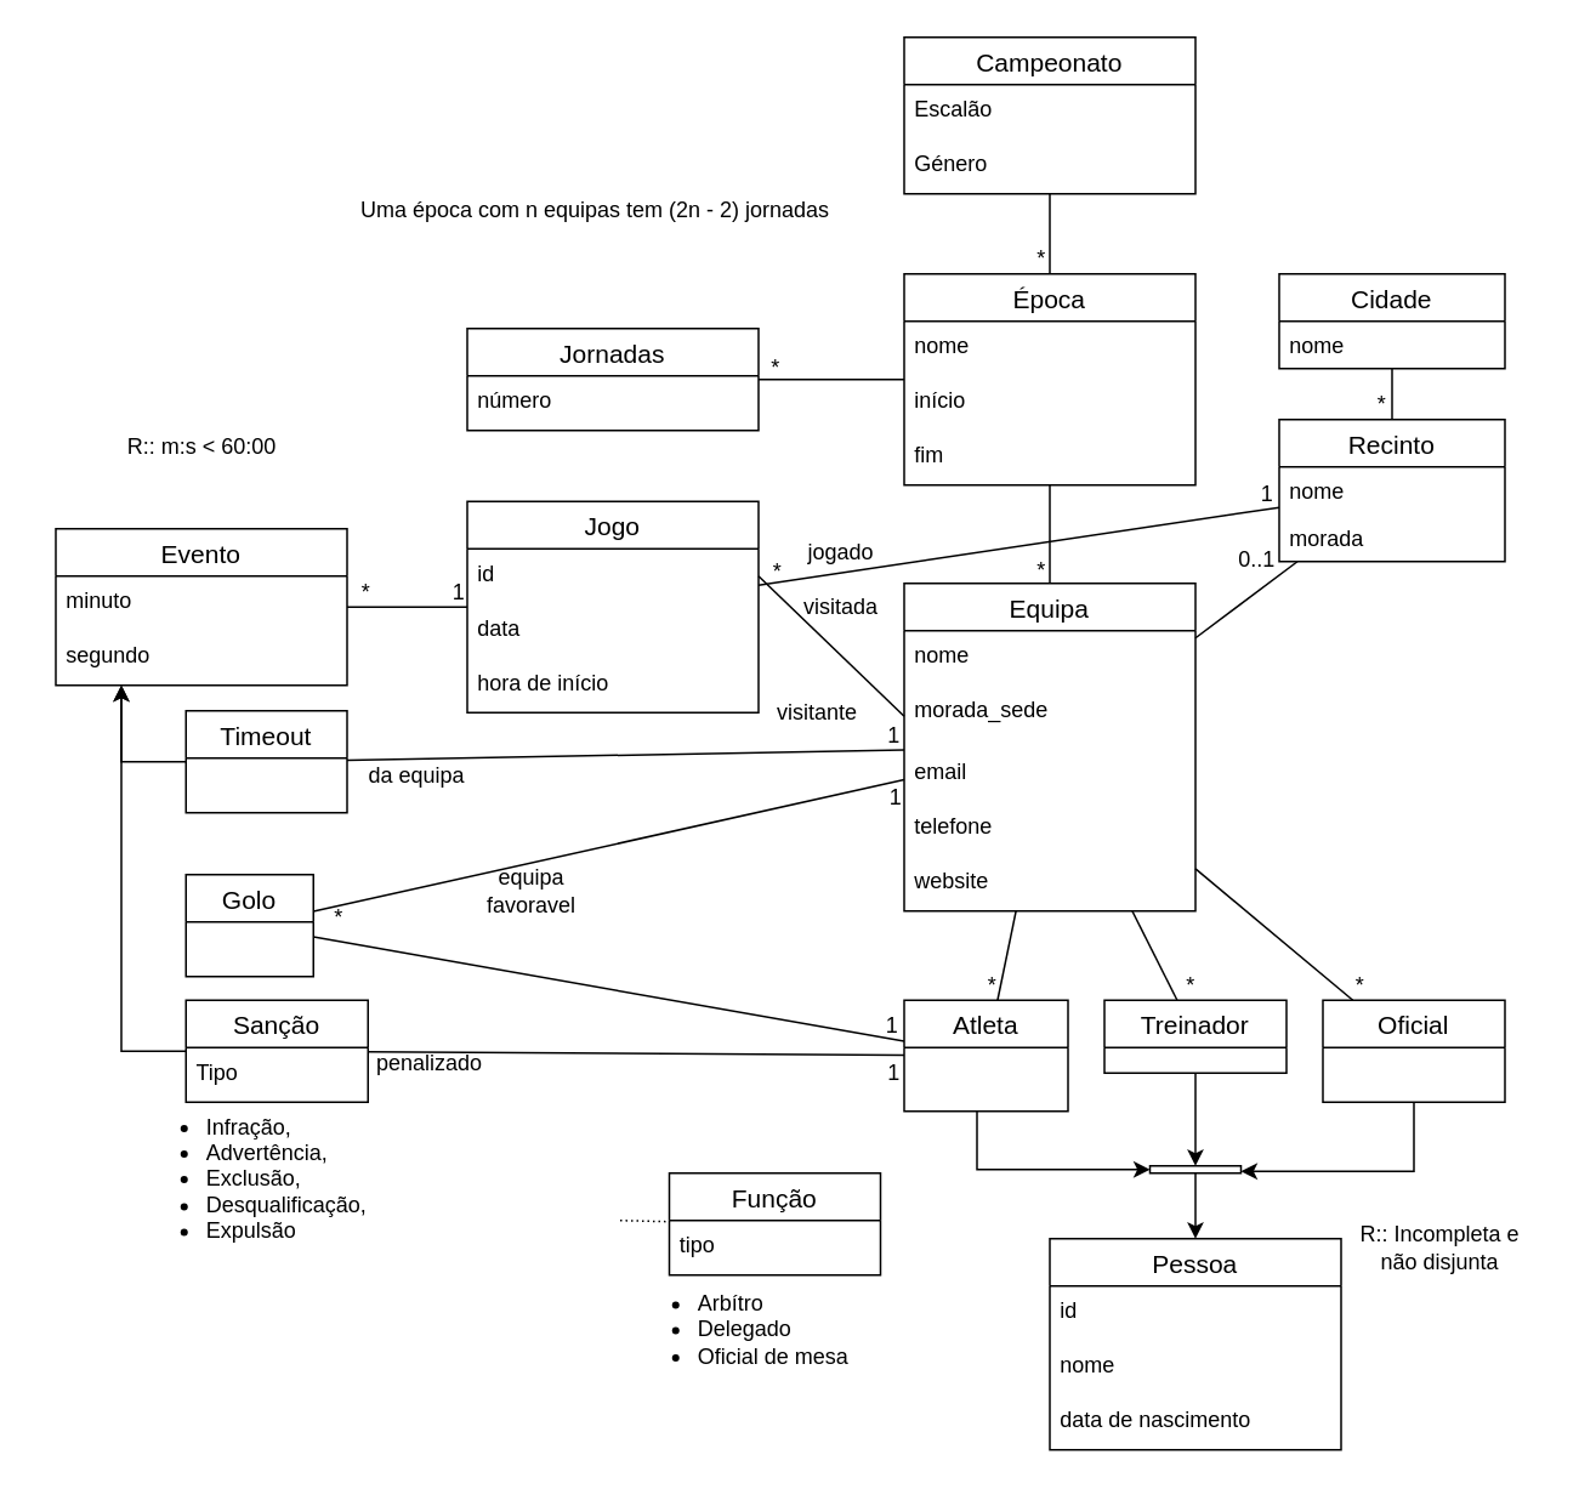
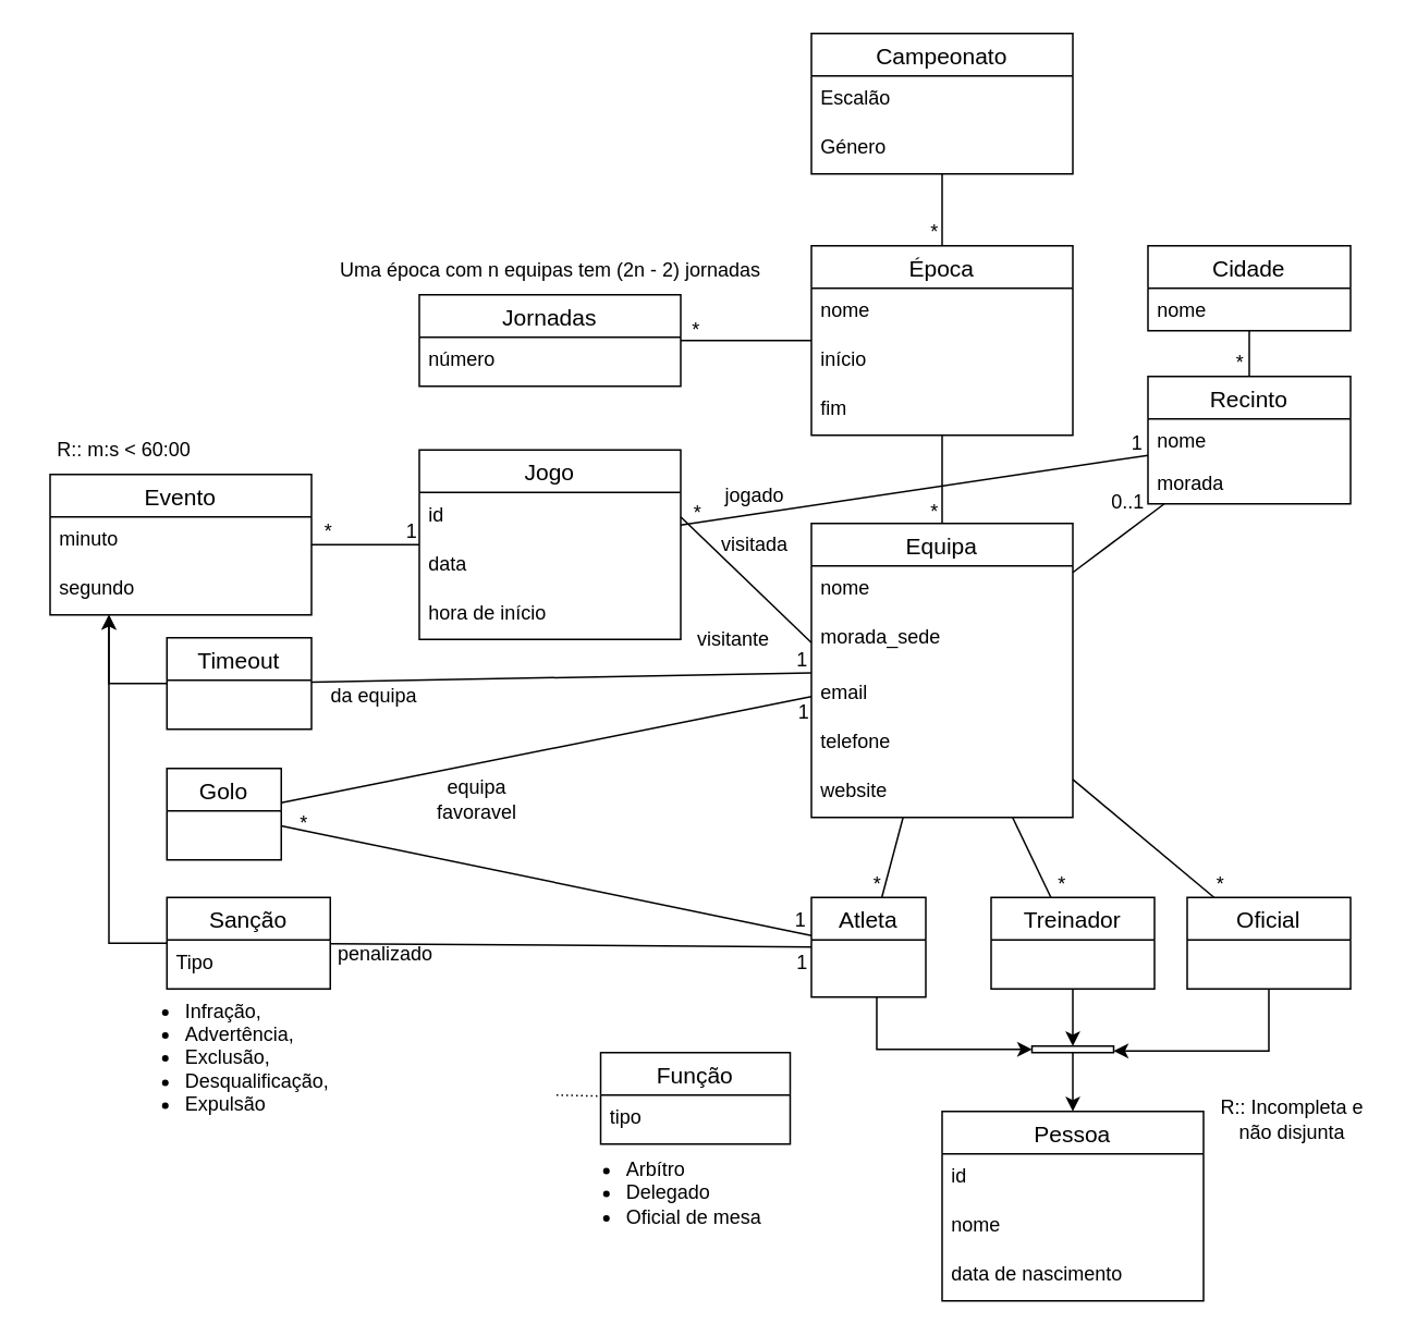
- <mxCell id="74" value="Uma época com n equipas tem (2n - 2) jornadas" style="text;html=1;align=center;verticalAlign=middle;resizable=0;points=[];autosize=1;strokeColor=none;fillColor=none;" parent="1" vertex="1"><mxGeometry x="186" y="100" width="280" height="30" as="geometry" /></mxCell>
+ <mxCell id="74" value="Uma época com n equipas tem (2n - 2) jornadas" style="text;html=1;align=center;verticalAlign=middle;resizable=0;points=[];autosize=1;strokeColor=none;fillColor=none;" parent="1" vertex="1"><mxGeometry x="196" y="150" width="280" height="30" as="geometry" /></mxCell>
- <mxCell id="92" value="R:: m:s &amp;lt; 60:00" style="text;html=1;align=center;verticalAlign=middle;resizable=0;points=[];autosize=1;strokeColor=none;fillColor=none;" vertex="1" parent="1"><mxGeometry x="55" y="230" width="110" height="30" as="geometry" /></mxCell>
+ <mxCell id="92" value="R:: m:s &amp;lt; 60:00" style="text;html=1;align=center;verticalAlign=middle;resizable=0;points=[];autosize=1;strokeColor=none;fillColor=none;" vertex="1" parent="1"><mxGeometry y="260" width="110" height="30" as="geometry" x="20" /></mxCell>
- <mxCell id="16" value="Golo" style="swimlane;fontStyle=0;childLayout=stackLayout;horizontal=1;startSize=26;horizontalStack=0;resizeParent=1;resizeParentMax=0;resizeLast=0;collapsible=1;marginBottom=0;align=center;fontSize=14;" parent="1" vertex="1"><mxGeometry x="101.5" y="480" width="70" height="56" as="geometry" /></mxCell>
+ <mxCell id="16" value="Golo" style="swimlane;fontStyle=0;childLayout=stackLayout;horizontal=1;startSize=26;horizontalStack=0;resizeParent=1;resizeParentMax=0;resizeLast=0;collapsible=1;marginBottom=0;align=center;fontSize=14;" parent="1" vertex="1"><mxGeometry x="101.5" y="470" width="70" height="56" as="geometry" /></mxCell>
- <mxCell id="40" value="Treinador" style="swimlane;fontStyle=0;childLayout=stackLayout;horizontal=1;startSize=26;horizontalStack=0;resizeParent=1;resizeParentMax=0;resizeLast=0;collapsible=1;marginBottom=0;align=center;fontSize=14;" parent="1" vertex="1"><mxGeometry x="606" y="549" width="100" height="40" as="geometry" /></mxCell>
+ <mxCell id="40" value="Treinador" style="swimlane;fontStyle=0;childLayout=stackLayout;horizontal=1;startSize=26;horizontalStack=0;resizeParent=1;resizeParentMax=0;resizeLast=0;collapsible=1;marginBottom=0;align=center;fontSize=14;" parent="1" vertex="1"><mxGeometry x="606" y="549" width="100" height="56" as="geometry" /></mxCell>
- <mxCell id="36" value="Atleta" style="swimlane;fontStyle=0;childLayout=stackLayout;horizontal=1;startSize=26;horizontalStack=0;resizeParent=1;resizeParentMax=0;resizeLast=0;collapsible=1;marginBottom=0;align=center;fontSize=14;" parent="1" vertex="1"><mxGeometry x="496" y="549" width="90" height="61" as="geometry" /></mxCell>
+ <mxCell id="36" value="Atleta" style="swimlane;fontStyle=0;childLayout=stackLayout;horizontal=1;startSize=26;horizontalStack=0;resizeParent=1;resizeParentMax=0;resizeLast=0;collapsible=1;marginBottom=0;align=center;fontSize=14;" parent="1" vertex="1"><mxGeometry x="496" y="549" width="70" height="61" as="geometry" /></mxCell>
